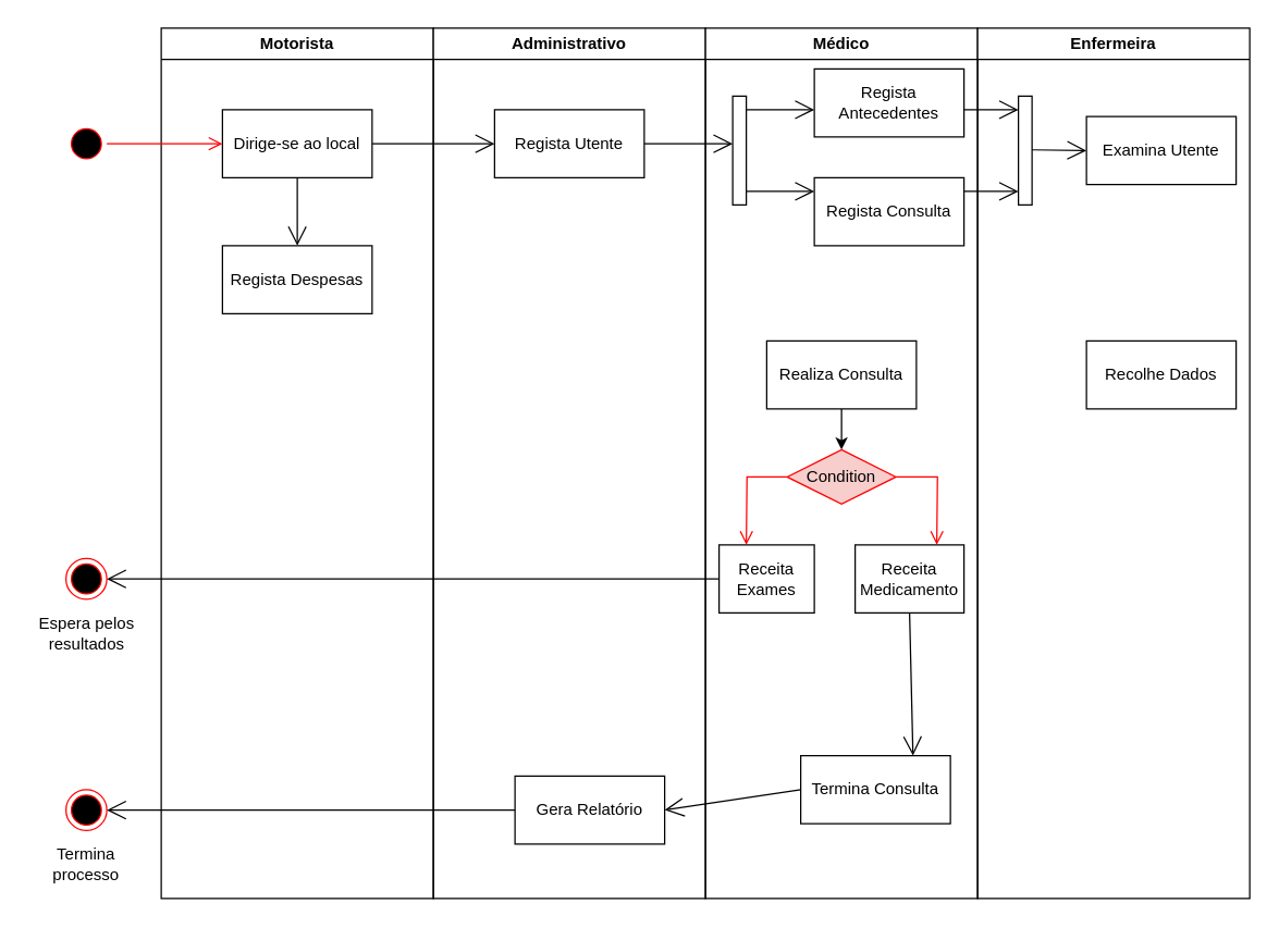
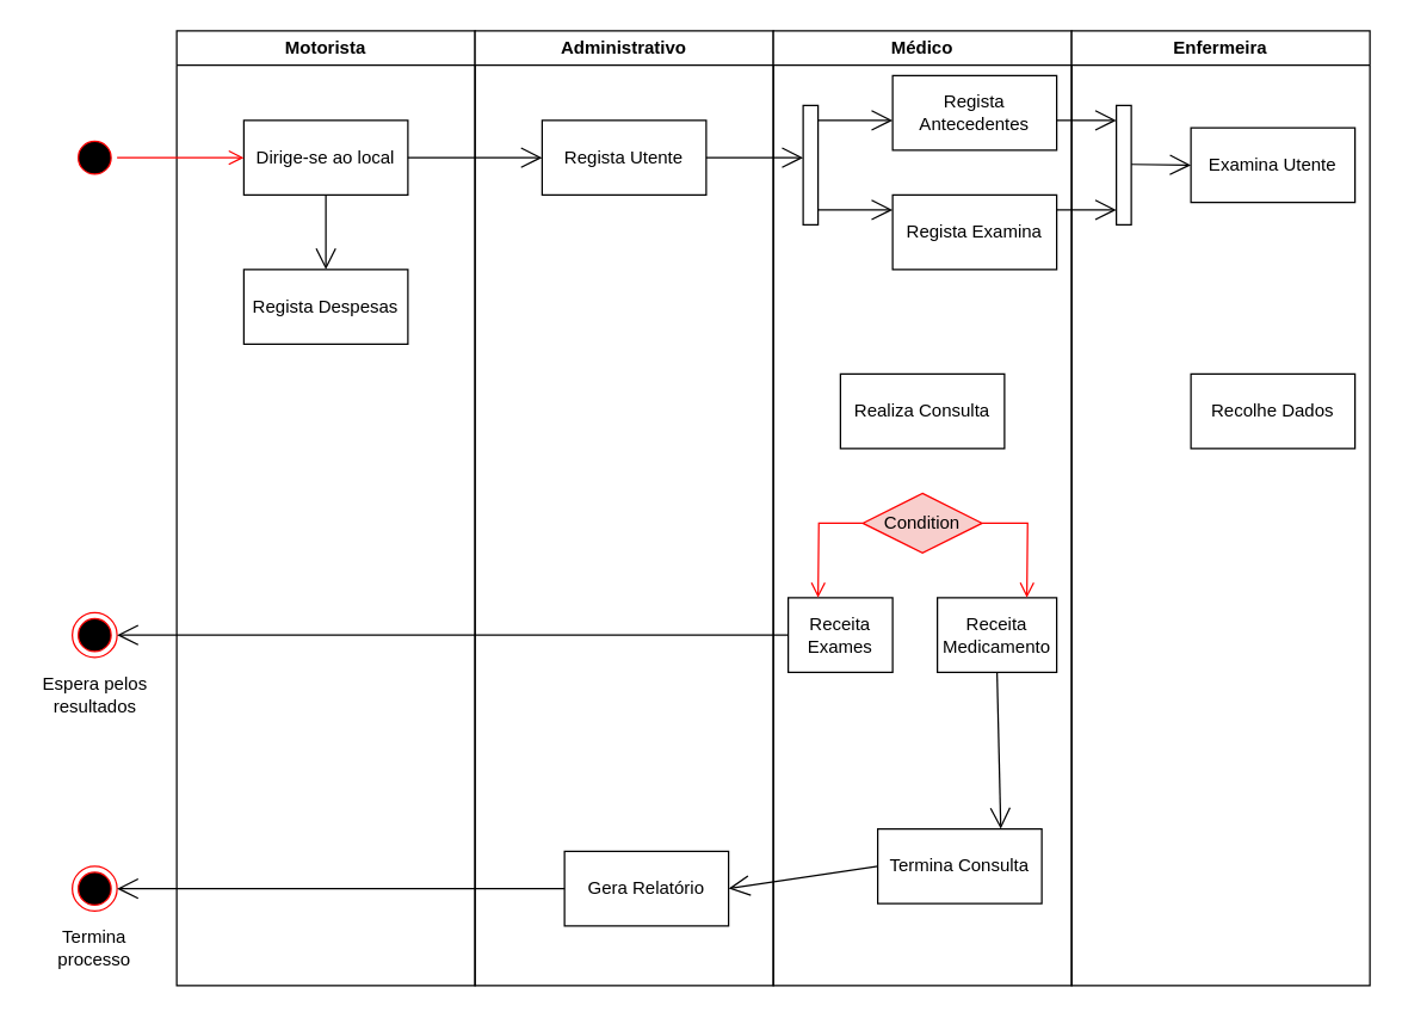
- <mxCell id="12" value="Regista Consulta" style="html=1;whiteSpace=wrap;" parent="8" vertex="1"><mxGeometry x="80" y="110" width="110" height="50" as="geometry" /></mxCell>
+ <mxCell id="12" value="Regista Examina" style="html=1;whiteSpace=wrap;" parent="8" vertex="1"><mxGeometry x="80" y="110" width="110" height="50" as="geometry" /></mxCell>
- <mxCell id="14" value="" style="edgeStyle=orthogonalEdgeStyle;rounded=0;orthogonalLoop=1;jettySize=auto;html=1;" parent="8" source="15" target="16" edge="1"><mxGeometry relative="1" as="geometry" /></mxCell>
